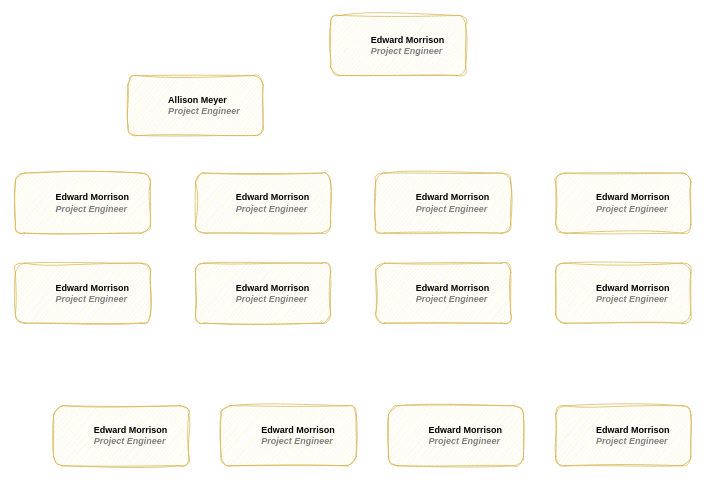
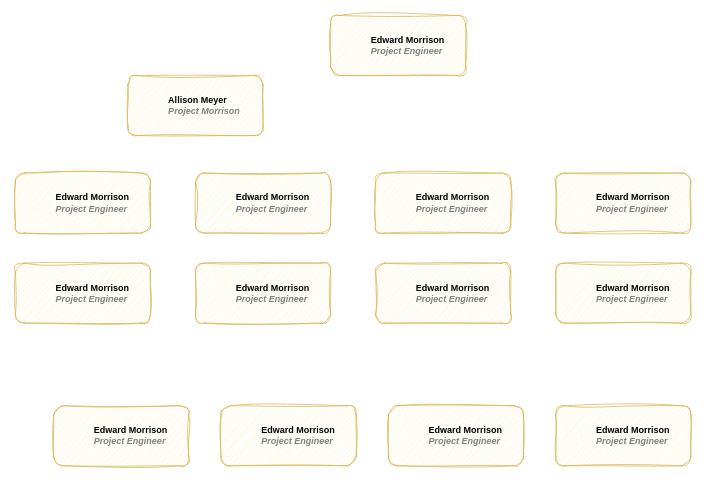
- <mxCell id="3" value="&lt;div&gt;&lt;br&gt;&lt;/div&gt;&lt;div&gt;&lt;span style=&quot;background-color: initial;&quot;&gt;Allison Meyer&lt;/span&gt;&lt;br&gt;&lt;/div&gt;&lt;i style=&quot;color: gray&quot;&gt;Project Engineer&lt;/i&gt;&lt;div&gt;&lt;br/&gt;&lt;/div&gt;" style="label;image=https://cdn3.iconfinder.com/data/icons/user-avatars-1/512/users-3-128.png;whiteSpace=wrap;html=1;rounded=1;glass=0;treeFolding=1;treeMoving=1;sketch=1;jiggle=2;curveFitting=1;strokeColor=#d6b656;align=left;verticalAlign=middle;spacingLeft=52;spacing=2;fontFamily=Helvetica;fontSize=12;fontColor=default;fontStyle=1;fillColor=#fff2cc;clipPath=inset(10.94% 10.94% 10.94% 10.94% round 50%);aspect=fixed;" parent="1" vertex="1"><mxGeometry x="170" y="100" width="180" height="80" as="geometry" /></mxCell>
+ <mxCell id="3" value="&lt;div&gt;&lt;br&gt;&lt;/div&gt;&lt;div&gt;&lt;span style=&quot;background-color: initial;&quot;&gt;Allison Meyer&lt;/span&gt;&lt;br&gt;&lt;/div&gt;&lt;i style=&quot;color: gray&quot;&gt;Project Morrison&lt;/i&gt;&lt;div&gt;&lt;br/&gt;&lt;/div&gt;" style="label;image=https://cdn3.iconfinder.com/data/icons/user-avatars-1/512/users-3-128.png;whiteSpace=wrap;html=1;rounded=1;glass=0;treeFolding=1;treeMoving=1;sketch=1;jiggle=2;curveFitting=1;strokeColor=#d6b656;align=left;verticalAlign=middle;spacingLeft=52;spacing=2;fontFamily=Helvetica;fontSize=12;fontColor=default;fontStyle=1;fillColor=#fff2cc;clipPath=inset(10.94% 10.94% 10.94% 10.94% round 50%);aspect=fixed;" parent="1" vertex="1"><mxGeometry x="170" y="100" width="180" height="80" as="geometry" /></mxCell>
